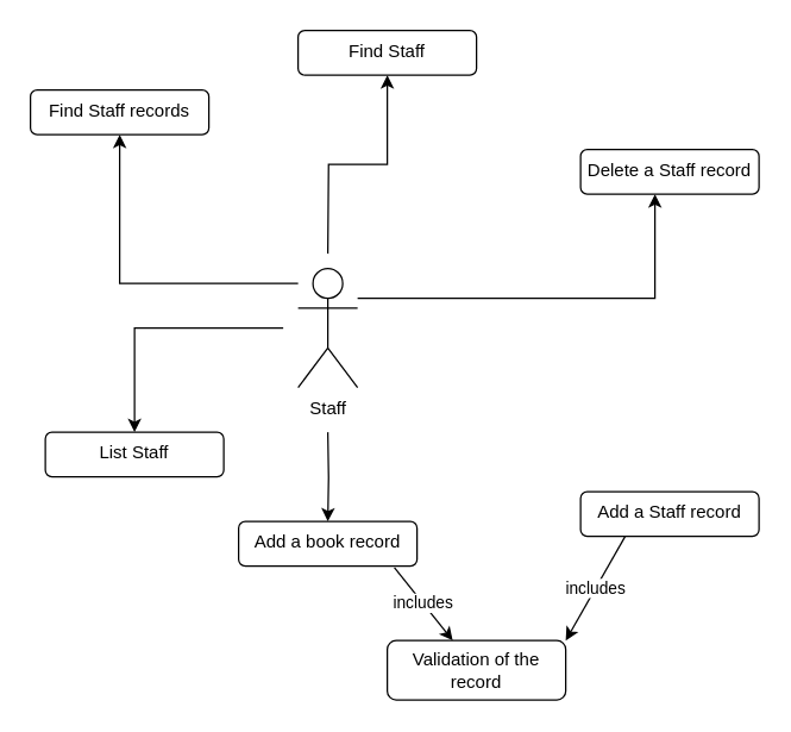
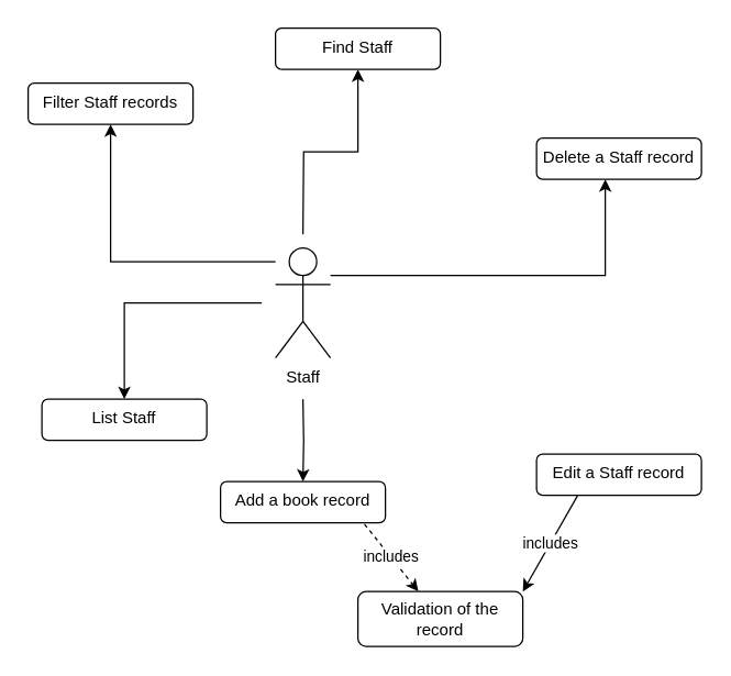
- <mxCell id="13" value="Find Staff records" style="rounded=1;whiteSpace=wrap;html=1;verticalAlign=top;" vertex="1" parent="1"><mxGeometry x="20" y="60" width="120" height="30" as="geometry" /></mxCell>
+ <mxCell id="13" value="Filter Staff records" style="rounded=1;whiteSpace=wrap;html=1;verticalAlign=top;" vertex="1" parent="1"><mxGeometry x="20" y="60" width="120" height="30" as="geometry" /></mxCell>
- <mxCell id="12" value="Add a Staff record" style="rounded=1;whiteSpace=wrap;html=1;verticalAlign=top;" vertex="1" parent="1"><mxGeometry x="390" y="330" width="120" height="30" as="geometry" /></mxCell>
+ <mxCell id="12" value="Edit a Staff record" style="rounded=1;whiteSpace=wrap;html=1;verticalAlign=top;" vertex="1" parent="1"><mxGeometry x="390" y="330" width="120" height="30" as="geometry" /></mxCell>
- <mxCell id="14" value="includes" style="endArrow=classic;html=1;rounded=0;exitX=0.873;exitY=1.033;exitDx=0;exitDy=0;exitPerimeter=0;" edge="1" parent="1" source="10" target="15"><mxGeometry relative="1" as="geometry"><mxPoint x="260" y="430" as="sourcePoint" /><mxPoint x="320" y="460" as="targetPoint" /></mxGeometry></mxCell>
+ <mxCell id="14" value="includes" style="endArrow=classic;html=1;rounded=0;exitX=0.873;exitY=1.033;exitDx=0;exitDy=0;exitPerimeter=0;dashed=1;" edge="1" parent="1" source="10" target="15"><mxGeometry relative="1" as="geometry"><mxPoint x="260" y="430" as="sourcePoint" /><mxPoint x="320" y="460" as="targetPoint" /></mxGeometry></mxCell>
